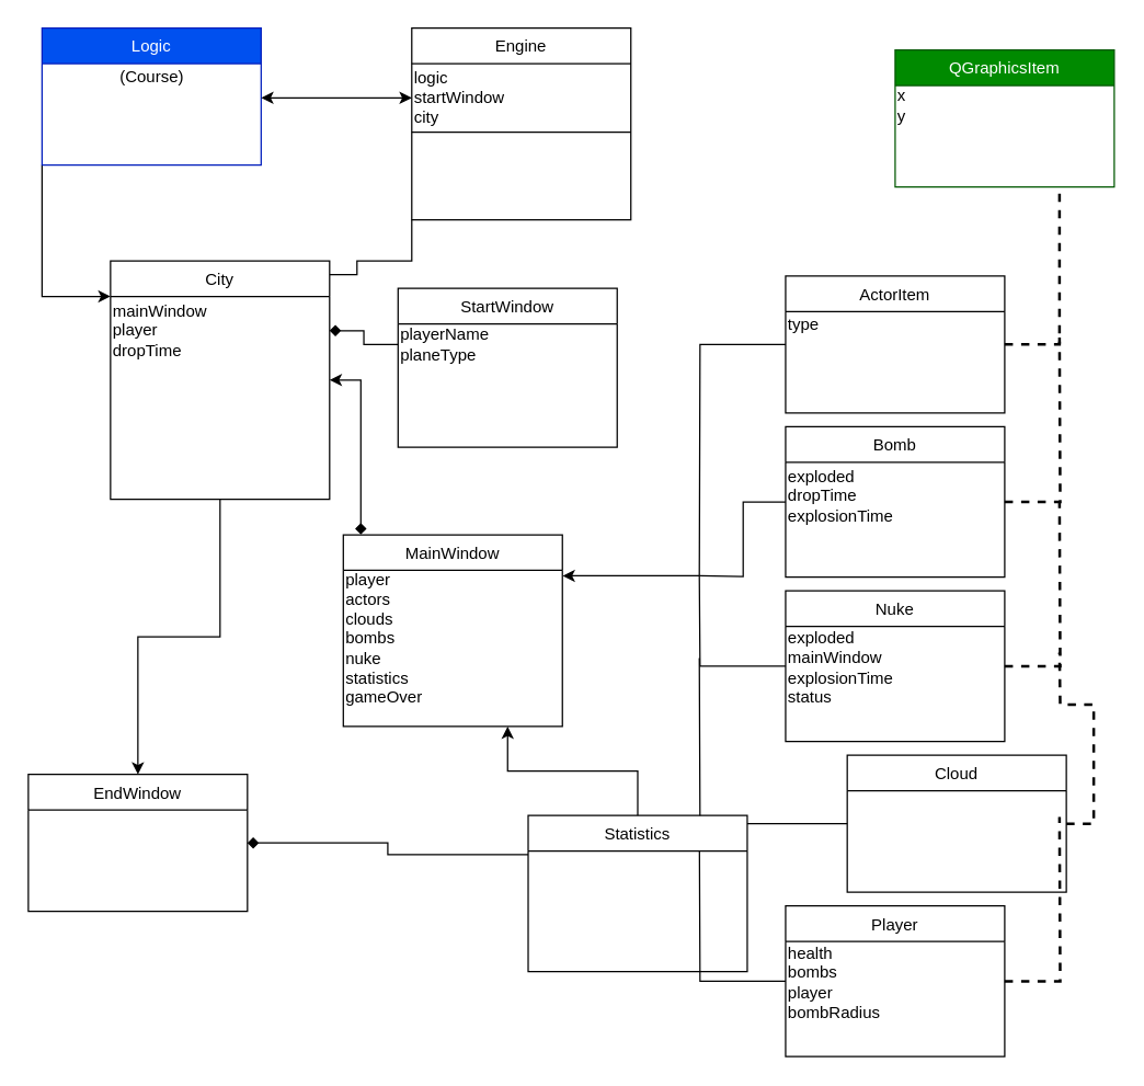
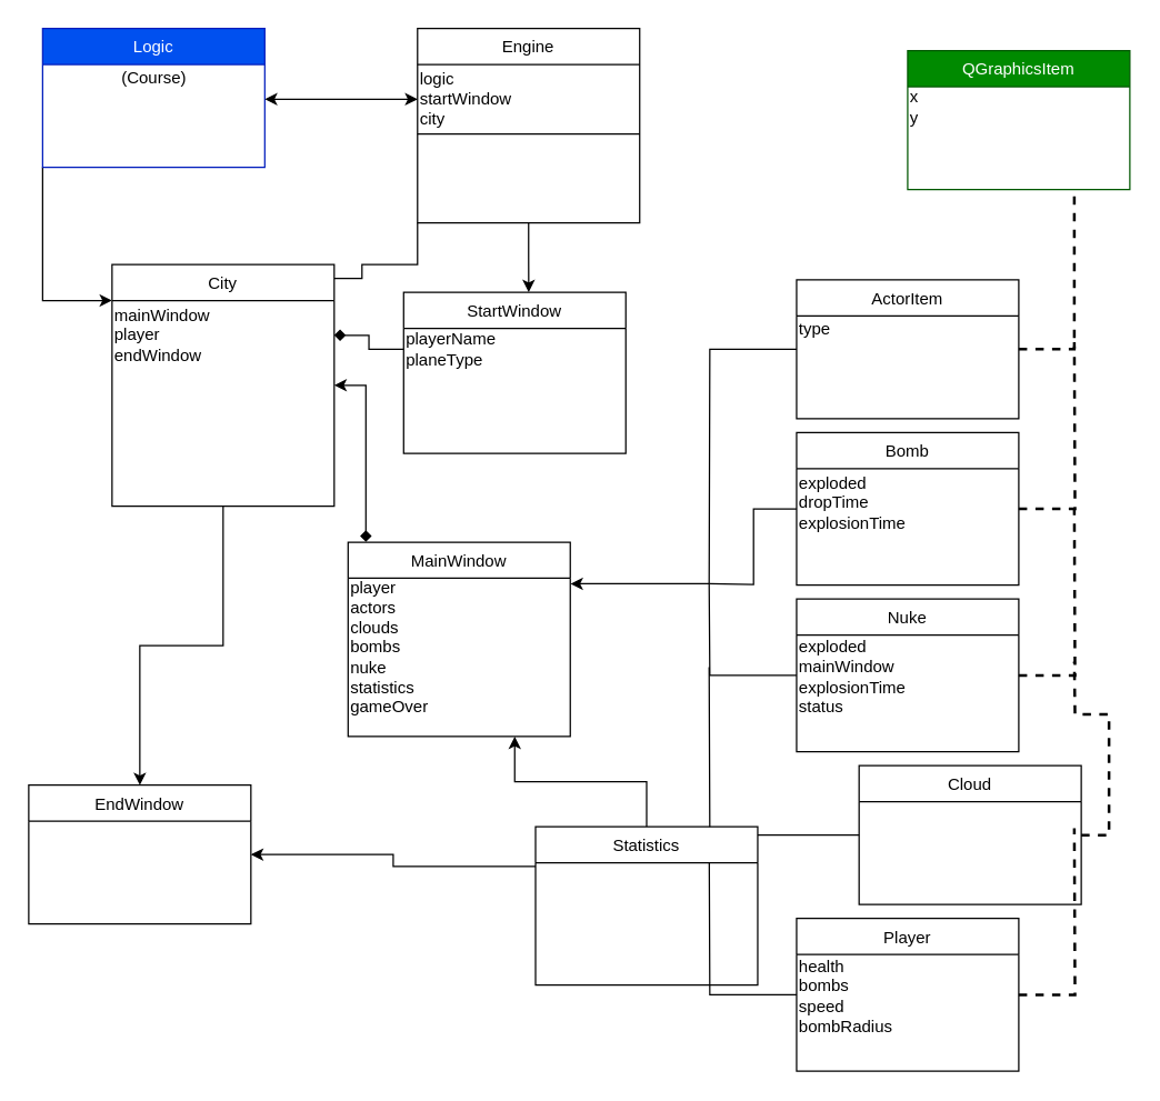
+ <mxCell id="2" style="edgeStyle=orthogonalEdgeStyle;rounded=0;orthogonalLoop=1;jettySize=auto;html=1;entryX=0.563;entryY=0;entryDx=0;entryDy=0;entryPerimeter=0;endArrow=classic;endFill=1;strokeColor=#000000;strokeWidth=1;" edge="1" parent="1" source="3" target="11"><mxGeometry relative="1" as="geometry" /></mxCell>
- <mxCell id="10" value="&lt;div&gt;mainWindow&lt;br&gt;&lt;/div&gt;&lt;div align=&quot;left&quot;&gt;player&lt;/div&gt;&lt;div align=&quot;left&quot;&gt;dropTime&lt;br&gt;&lt;/div&gt;" style="text;html=1;align=left;verticalAlign=middle;resizable=0;points=[];autosize=1;" vertex="1" parent="9"><mxGeometry y="26" width="160" height="50" as="geometry" /></mxCell>
+ <mxCell id="10" value="&lt;div&gt;mainWindow&lt;br&gt;&lt;/div&gt;&lt;div align=&quot;left&quot;&gt;player&lt;/div&gt;&lt;div align=&quot;left&quot;&gt;endWindow&lt;br&gt;&lt;/div&gt;" style="text;html=1;align=left;verticalAlign=middle;resizable=0;points=[];autosize=1;" vertex="1" parent="9"><mxGeometry y="26" width="160" height="50" as="geometry" /></mxCell>
- <mxCell id="32" style="edgeStyle=orthogonalEdgeStyle;rounded=0;orthogonalLoop=1;jettySize=auto;html=1;exitX=0;exitY=0.25;exitDx=0;exitDy=0;endArrow=diamond;endFill=1;strokeColor=#000000;strokeWidth=1;" edge="1" parent="1" source="33" target="15"><mxGeometry relative="1" as="geometry" /></mxCell>
+ <mxCell id="32" style="edgeStyle=orthogonalEdgeStyle;rounded=0;orthogonalLoop=1;jettySize=auto;html=1;exitX=0;exitY=0.25;exitDx=0;exitDy=0;endArrow=classic;endFill=1;strokeColor=#000000;strokeWidth=1;" edge="1" parent="1" source="33" target="15"><mxGeometry relative="1" as="geometry" /></mxCell>
- <mxCell id="27" value="&lt;div align=&quot;left&quot;&gt;health&lt;/div&gt;&lt;div align=&quot;left&quot;&gt;bombs&lt;/div&gt;&lt;div align=&quot;left&quot;&gt;player&lt;/div&gt;&lt;div align=&quot;left&quot;&gt;bombRadius&lt;br&gt;&lt;/div&gt;" style="text;html=1;align=left;verticalAlign=middle;resizable=0;points=[];autosize=1;" vertex="1" parent="26"><mxGeometry y="26" width="160" height="60" as="geometry" /></mxCell>
+ <mxCell id="27" value="&lt;div align=&quot;left&quot;&gt;health&lt;/div&gt;&lt;div align=&quot;left&quot;&gt;bombs&lt;/div&gt;&lt;div align=&quot;left&quot;&gt;speed&lt;/div&gt;&lt;div align=&quot;left&quot;&gt;bombRadius&lt;br&gt;&lt;/div&gt;" style="text;html=1;align=left;verticalAlign=middle;resizable=0;points=[];autosize=1;" vertex="1" parent="26"><mxGeometry y="26" width="160" height="60" as="geometry" /></mxCell>
